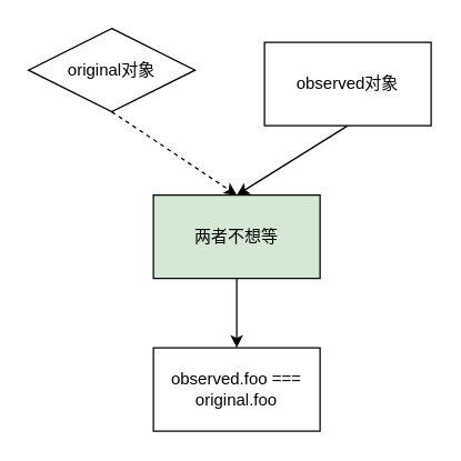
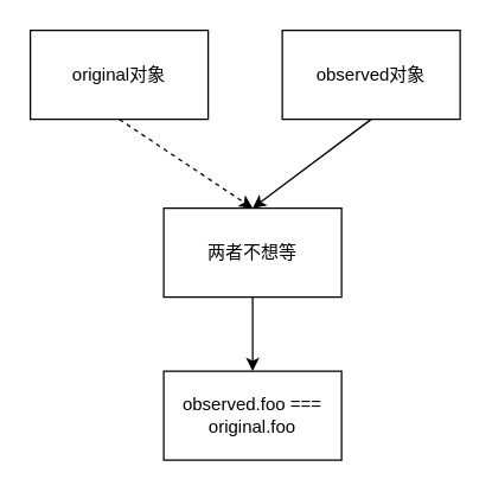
- <mxCell id="3" value="original对象" style="rhombus;whiteSpace=wrap;html=1;" vertex="1" parent="1"><mxGeometry x="20" y="20" width="120" height="60" as="geometry" /></mxCell>
+ <mxCell id="3" value="original对象" style="rounded=0;whiteSpace=wrap;html=1;" vertex="1" parent="1"><mxGeometry x="20" y="20" width="120" height="60" as="geometry" /></mxCell>
- <mxCell id="5" value="observed对象" style="rounded=0;whiteSpace=wrap;html=1;" vertex="1" parent="1"><mxGeometry x="190" y="30" width="120" height="60" as="geometry" /></mxCell>
+ <mxCell id="5" value="observed对象" style="rounded=0;whiteSpace=wrap;html=1;" vertex="1" parent="1"><mxGeometry x="190" y="20" width="120" height="60" as="geometry" /></mxCell>
- <mxCell id="7" value="两者不想等" style="rounded=0;whiteSpace=wrap;html=1;fillColor=#d5e8d4;" vertex="1" parent="1"><mxGeometry x="110" y="140" width="120" height="60" as="geometry" /></mxCell>
+ <mxCell id="7" value="两者不想等" style="rounded=0;whiteSpace=wrap;html=1;" vertex="1" parent="1"><mxGeometry x="110" y="140" width="120" height="60" as="geometry" /></mxCell>
